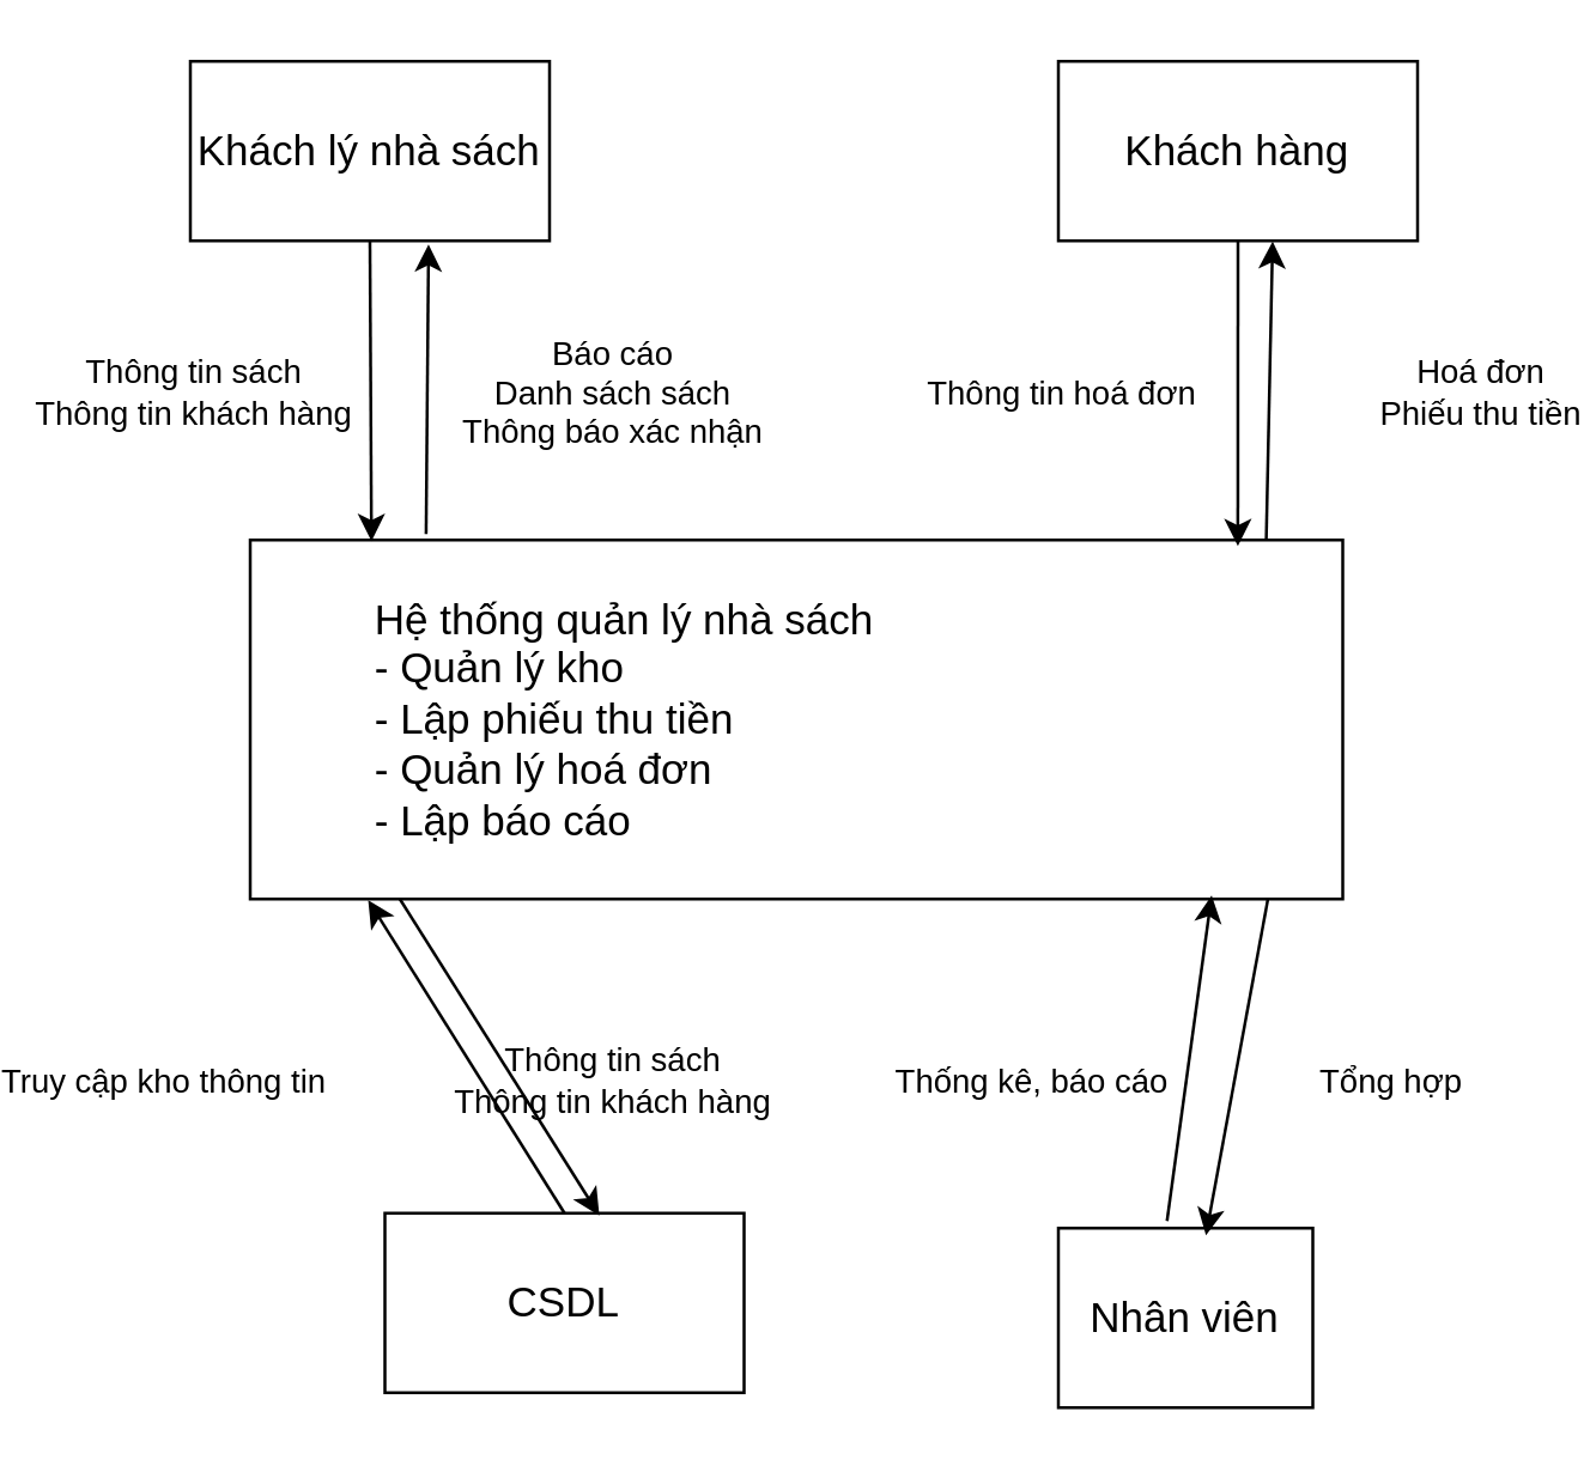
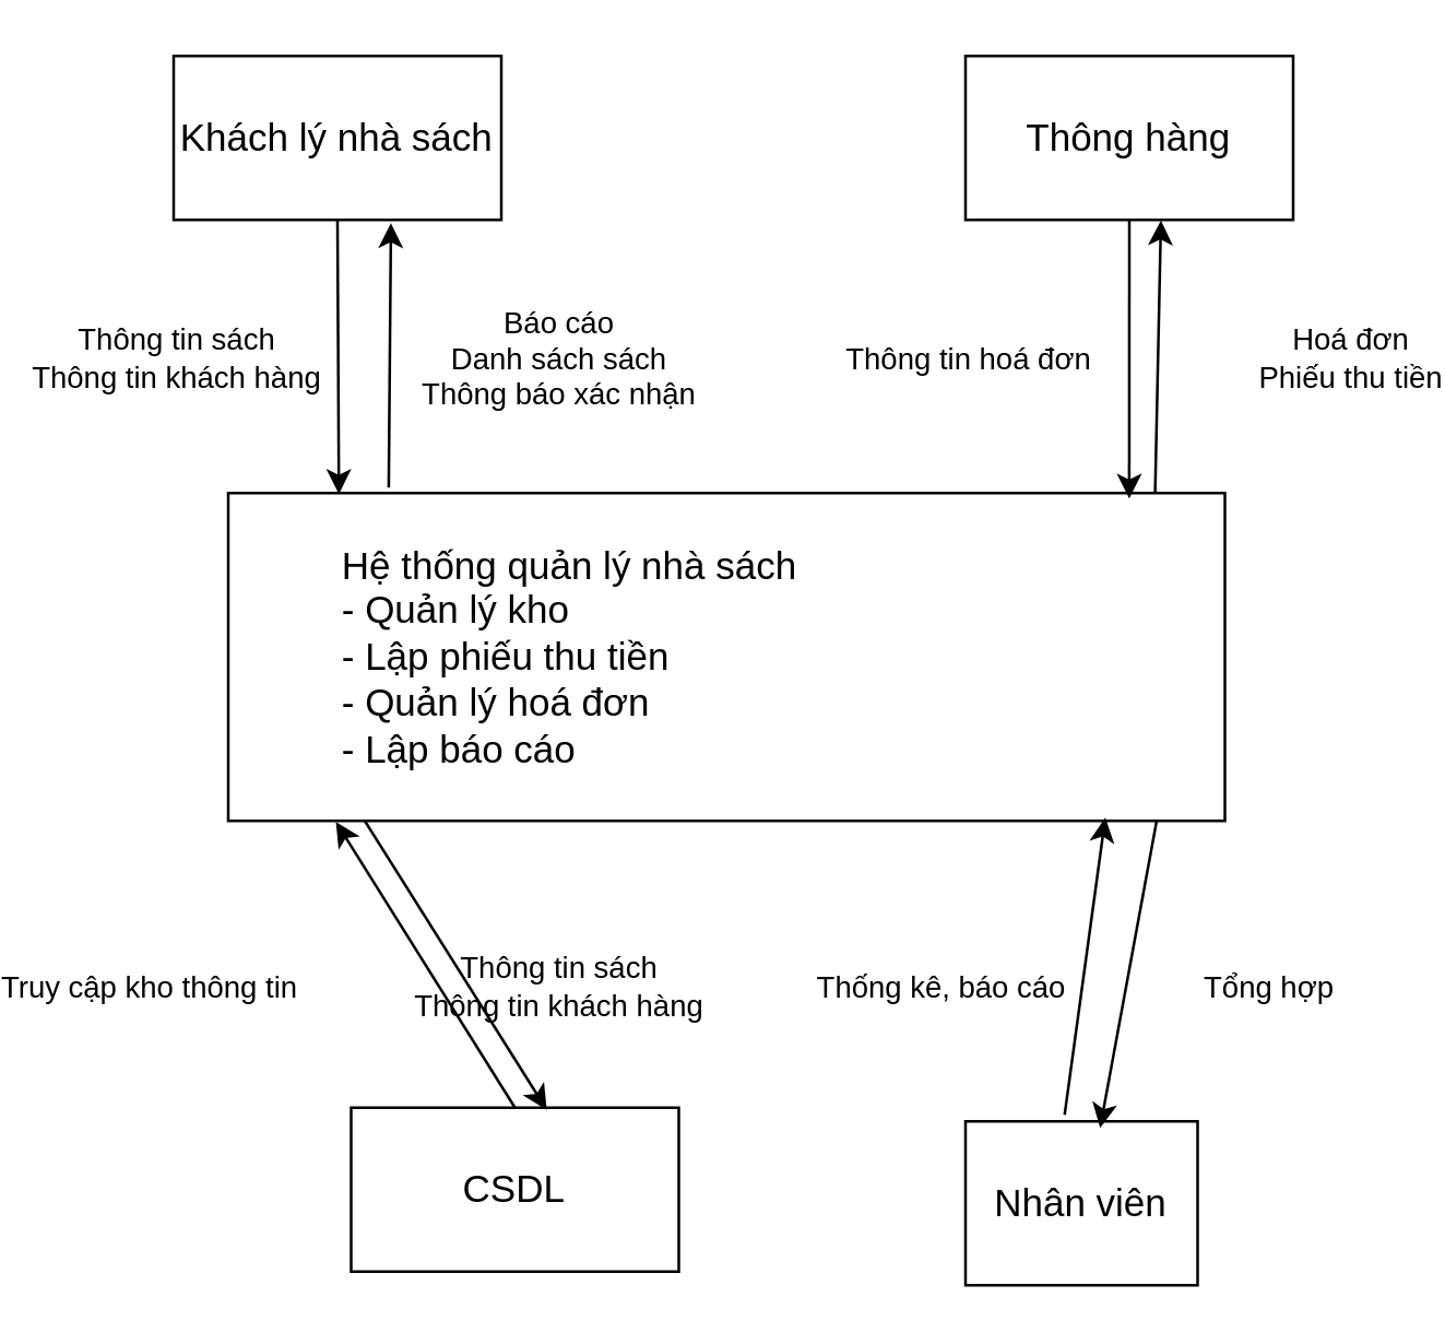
- <mxCell id="4" value="&lt;font style=&quot;font-size: 14px;&quot;&gt;Khách hàng&lt;/font&gt;" style="rounded=0;whiteSpace=wrap;html=1;" vertex="1" parent="1"><mxGeometry x="310" y="20" width="120" height="60" as="geometry" /></mxCell>
+ <mxCell id="4" value="&lt;font style=&quot;font-size: 14px;&quot;&gt;Thông hàng&lt;/font&gt;" style="rounded=0;whiteSpace=wrap;html=1;" vertex="1" parent="1"><mxGeometry x="310" y="20" width="120" height="60" as="geometry" /></mxCell>
